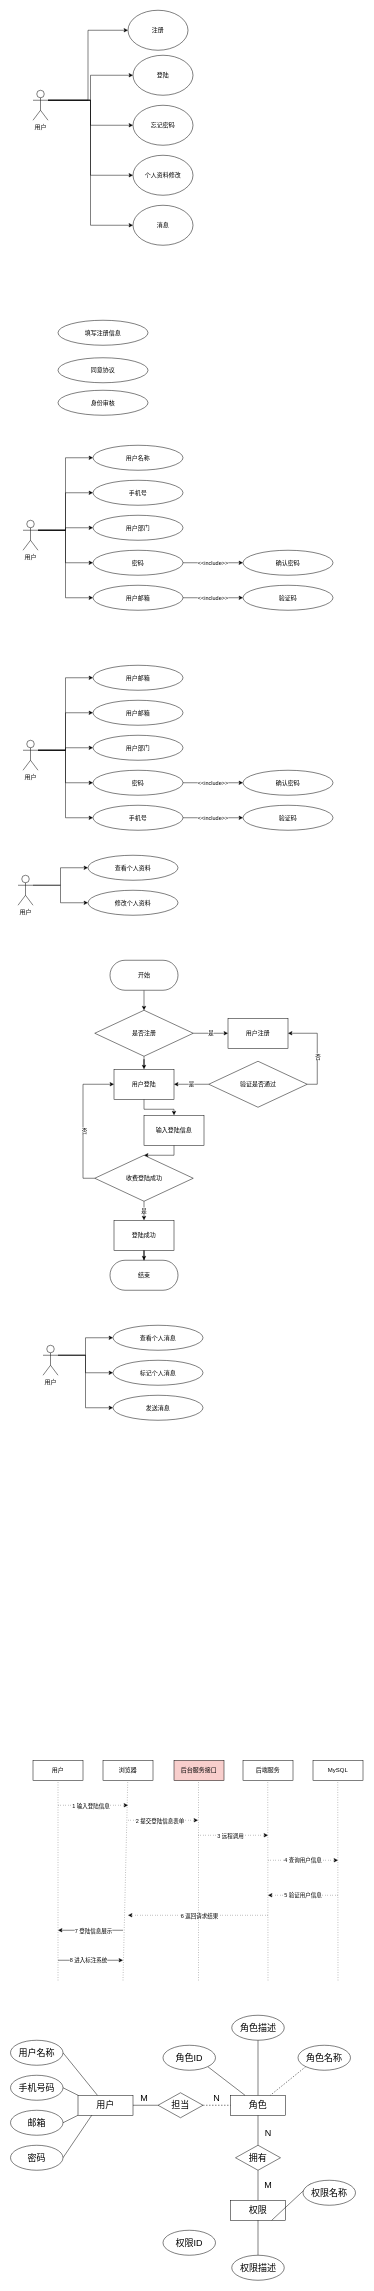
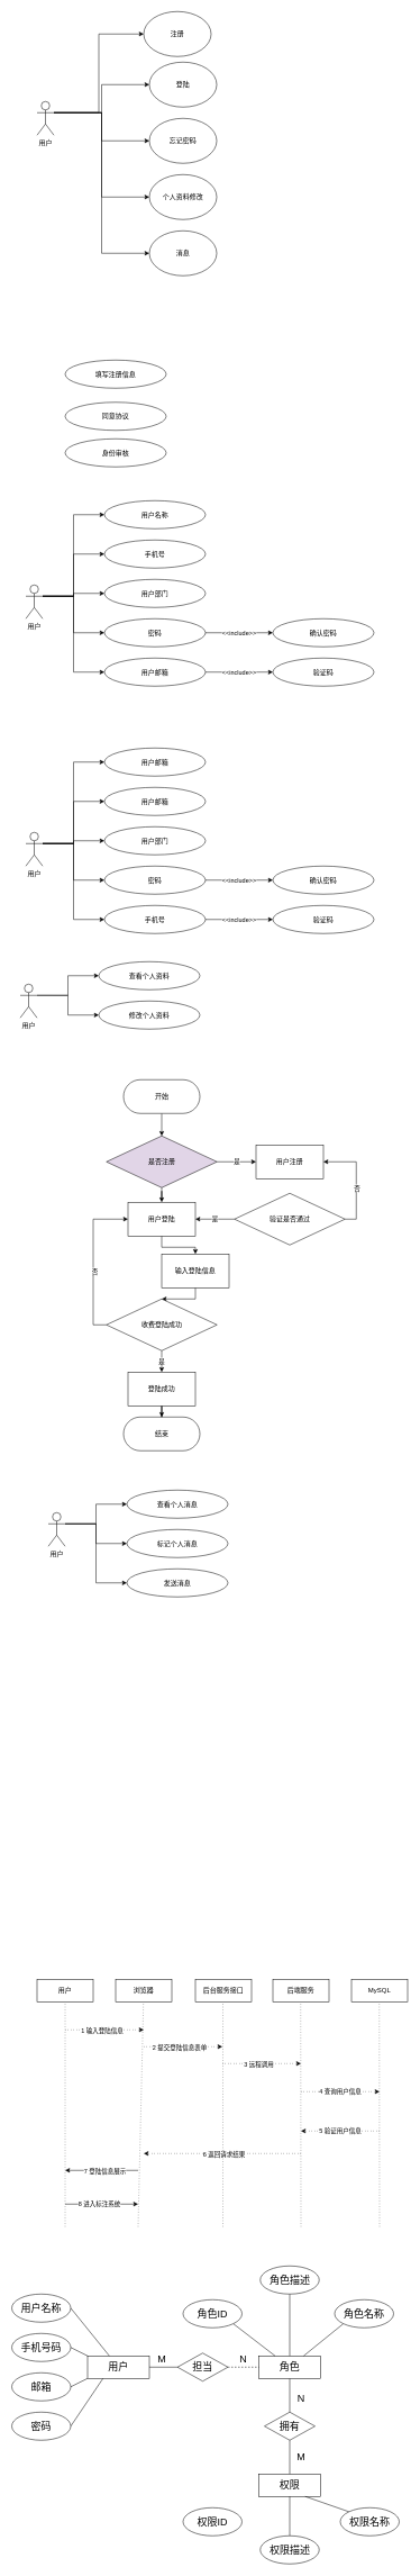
- <mxCell id="55" value="是否注册" style="rhombus;whiteSpace=wrap;html=1;" parent="1" vertex="1"><mxGeometry x="188.5" y="2020" width="197" height="92" as="geometry" /></mxCell>
+ <mxCell id="55" value="是否注册" style="rhombus;whiteSpace=wrap;html=1;fillColor=#e1d5e7;" parent="1" vertex="1"><mxGeometry x="188.5" y="2020" width="197" height="92" as="geometry" /></mxCell>
- <mxCell id="86" value="后台服务接口" style="rounded=0;whiteSpace=wrap;html=1;fillColor=#f8cecc;" parent="85" vertex="1"><mxGeometry width="100" height="40.909" as="geometry" /></mxCell>
+ <mxCell id="86" value="后台服务接口" style="rounded=0;whiteSpace=wrap;html=1;" parent="85" vertex="1"><mxGeometry width="100" height="40.909" as="geometry" /></mxCell>
- <mxCell id="131" style="edgeStyle=none;rounded=0;orthogonalLoop=1;jettySize=auto;html=1;exitX=0;exitY=1;exitDx=0;exitDy=0;fontSize=18;endArrow=none;endFill=0;dashed=1;" parent="1" source="132" target="106" edge="1"><mxGeometry relative="1" as="geometry" /></mxCell>
+ <mxCell id="131" style="edgeStyle=none;rounded=0;orthogonalLoop=1;jettySize=auto;html=1;exitX=0;exitY=1;exitDx=0;exitDy=0;fontSize=18;endArrow=none;endFill=0;" parent="1" source="132" target="106" edge="1"><mxGeometry relative="1" as="geometry" /></mxCell>
- <mxCell id="128" value="权限名称" style="ellipse;whiteSpace=wrap;html=1;fontSize=18;" parent="1" vertex="1"><mxGeometry x="605" y="4360" width="105" height="50" as="geometry" /></mxCell>
+ <mxCell id="128" value="权限名称" style="ellipse;whiteSpace=wrap;html=1;fontSize=18;" parent="1" vertex="1"><mxGeometry x="605" y="4460" width="105" height="50" as="geometry" /></mxCell>
